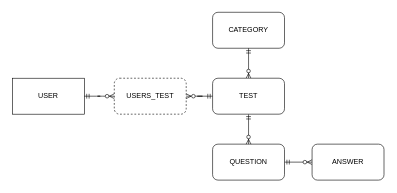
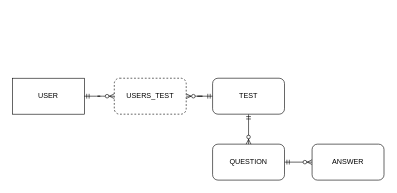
- <mxCell id="4" value="CATEGORY" style="rounded=1;whiteSpace=wrap;html=1;" parent="1" vertex="1"><mxGeometry x="354" y="20" width="120" height="60" as="geometry" /></mxCell>
- <mxCell id="9" value="" style="edgeStyle=orthogonalEdgeStyle;rounded=1;orthogonalLoop=1;jettySize=auto;html=1;startArrow=ERzeroToMany;startFill=1;endArrow=ERmandOne;endFill=0;" parent="1" source="11" target="4" edge="1"><mxGeometry relative="1" as="geometry" /></mxCell>
